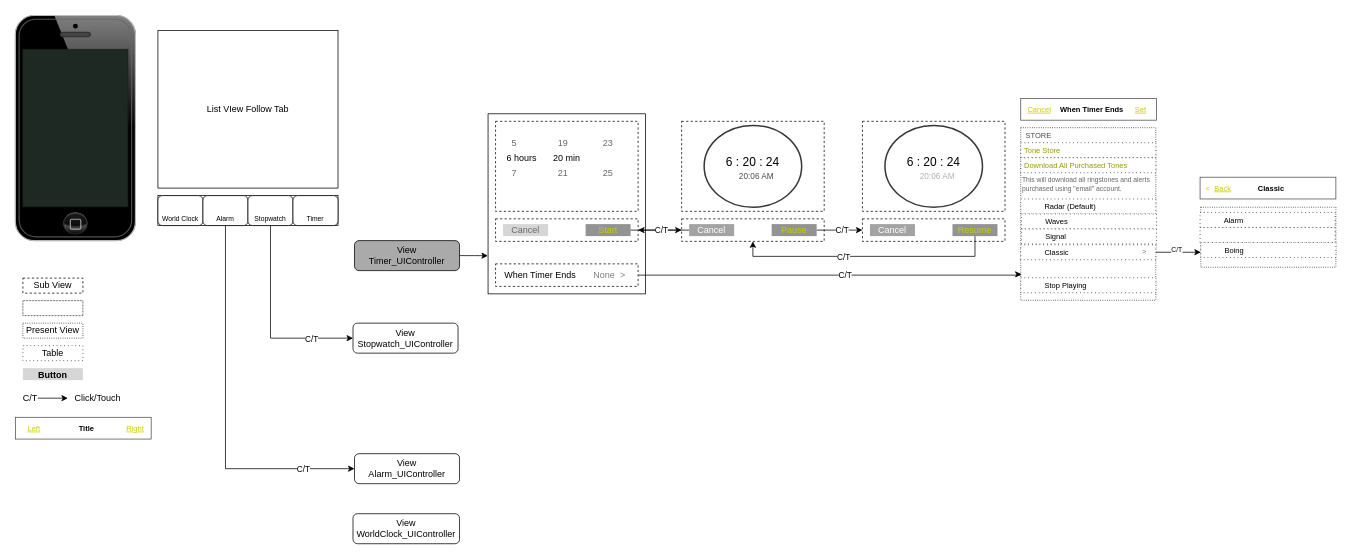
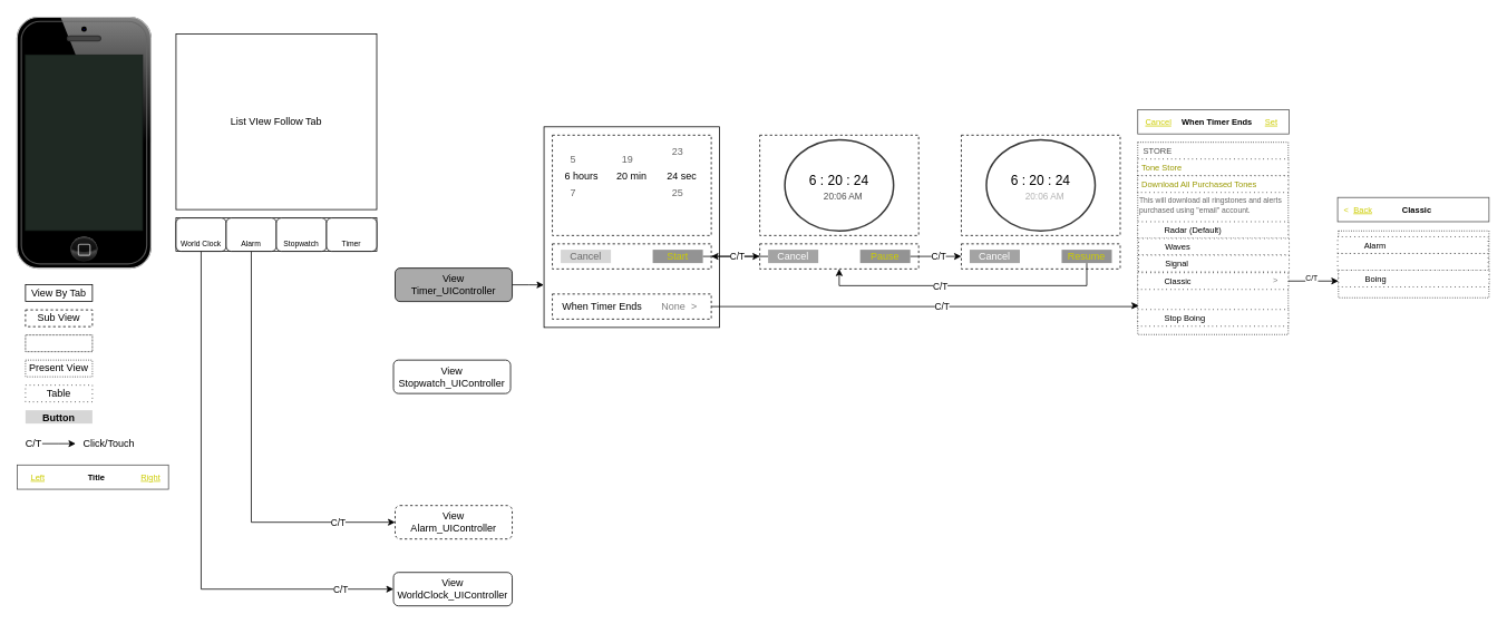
- <mxCell id="33" value="23" style="text;html=1;align=center;verticalAlign=middle;whiteSpace=wrap;rounded=0;dashed=1;dashPattern=1 4;textOpacity=60;" vertex="1" parent="1"><mxGeometry x="790" y="181" width="40" height="20" as="geometry" /></mxCell>
+ <mxCell id="33" value="23" style="text;html=1;align=center;verticalAlign=middle;whiteSpace=wrap;rounded=0;dashed=1;dashPattern=1 4;textOpacity=60;" vertex="1" parent="1"><mxGeometry x="790" y="171" width="40" height="20" as="geometry" /></mxCell>
+ <mxCell id="28" value="24 sec" style="text;html=1;strokeColor=none;fillColor=none;align=center;verticalAlign=middle;whiteSpace=wrap;rounded=0;dashed=1;dashPattern=1 4;" vertex="1" parent="1"><mxGeometry x="790" y="201" width="50" height="20" as="geometry" /></mxCell>
- <mxCell id="30" value="21" style="text;html=1;align=center;verticalAlign=middle;whiteSpace=wrap;rounded=0;dashed=1;dashPattern=1 4;textOpacity=60;" vertex="1" parent="1"><mxGeometry x="730" y="221" width="40" height="20" as="geometry" /></mxCell>
+ <mxCell id="39" value="View By Tab" style="rounded=0;whiteSpace=wrap;html=1;" vertex="1" parent="1"><mxGeometry x="30" y="340" width="80" height="20" as="geometry" /></mxCell>
- <mxCell id="10" value="" style="edgeStyle=orthogonalEdgeStyle;rounded=0;orthogonalLoop=1;jettySize=auto;html=1;" edge="1" parent="1" source="12" target="22"><mxGeometry relative="1" as="geometry"><Array as="points"><mxPoint x="360" y="450" /></Array></mxGeometry></mxCell>
- <mxCell id="11" value="C/T" style="edgeLabel;html=1;align=center;verticalAlign=middle;resizable=0;points=[];" vertex="1" connectable="0" parent="10"><mxGeometry x="0.665" relative="1" as="geometry"><mxPoint x="-12" as="offset" /></mxGeometry></mxCell>
- <mxCell id="99" value="Stop Playing" style="text;html=1;strokeColor=none;fillColor=none;align=left;verticalAlign=middle;whiteSpace=wrap;rounded=0;fontSize=10;opacity=70;" vertex="1" parent="1"><mxGeometry x="1390" y="369.5" width="90" height="20" as="geometry" /></mxCell>
+ <mxCell id="99" value="Stop Boing" style="text;html=1;strokeColor=none;fillColor=none;align=left;verticalAlign=middle;whiteSpace=wrap;rounded=0;fontSize=10;opacity=70;" vertex="1" parent="1"><mxGeometry x="1390" y="369.5" width="90" height="20" as="geometry" /></mxCell>
+ <mxCell id="4" value="" style="edgeStyle=orthogonalEdgeStyle;rounded=0;orthogonalLoop=1;jettySize=auto;html=1;" edge="1" parent="1" source="6" target="19"><mxGeometry relative="1" as="geometry"><Array as="points"><mxPoint x="240" y="704" /></Array></mxGeometry></mxCell>
+ <mxCell id="5" value="C/T" style="edgeLabel;html=1;align=center;verticalAlign=middle;resizable=0;points=[];" vertex="1" connectable="0" parent="4"><mxGeometry x="0.783" relative="1" as="geometry"><mxPoint x="5" as="offset" /></mxGeometry></mxCell>
- <mxCell id="23" value="View&lt;br&gt;Alarm_UIController" style="whiteSpace=wrap;html=1;rounded=1;verticalAlign=middle;" vertex="1" parent="1"><mxGeometry x="472" y="604" width="140" height="40" as="geometry" /></mxCell>
+ <mxCell id="23" value="View&lt;br&gt;Alarm_UIController" style="whiteSpace=wrap;html=1;rounded=1;verticalAlign=middle;dashed=1;" vertex="1" parent="1"><mxGeometry x="472" y="604" width="140" height="40" as="geometry" /></mxCell>
